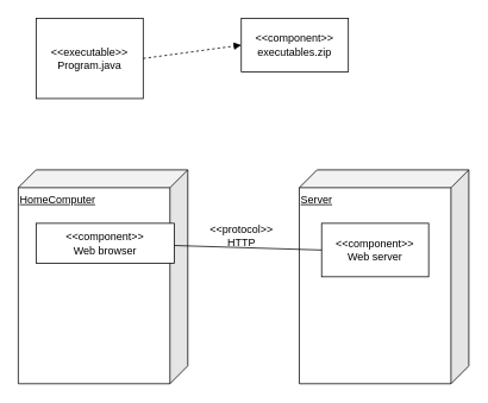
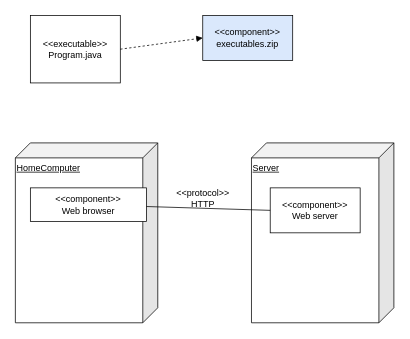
- <mxCell id="3" value="&amp;lt;&amp;lt;component&amp;gt;&amp;gt;&lt;div&gt;executables.zip&lt;/div&gt;" style="rounded=0;whiteSpace=wrap;html=1;" vertex="1" parent="1"><mxGeometry x="270" y="20" width="120" height="60" as="geometry" /></mxCell>
+ <mxCell id="3" value="&amp;lt;&amp;lt;component&amp;gt;&amp;gt;&lt;div&gt;executables.zip&lt;/div&gt;" style="rounded=0;whiteSpace=wrap;html=1;fillColor=#dae8fc;" vertex="1" parent="1"><mxGeometry x="270" y="20" width="120" height="60" as="geometry" /></mxCell>
